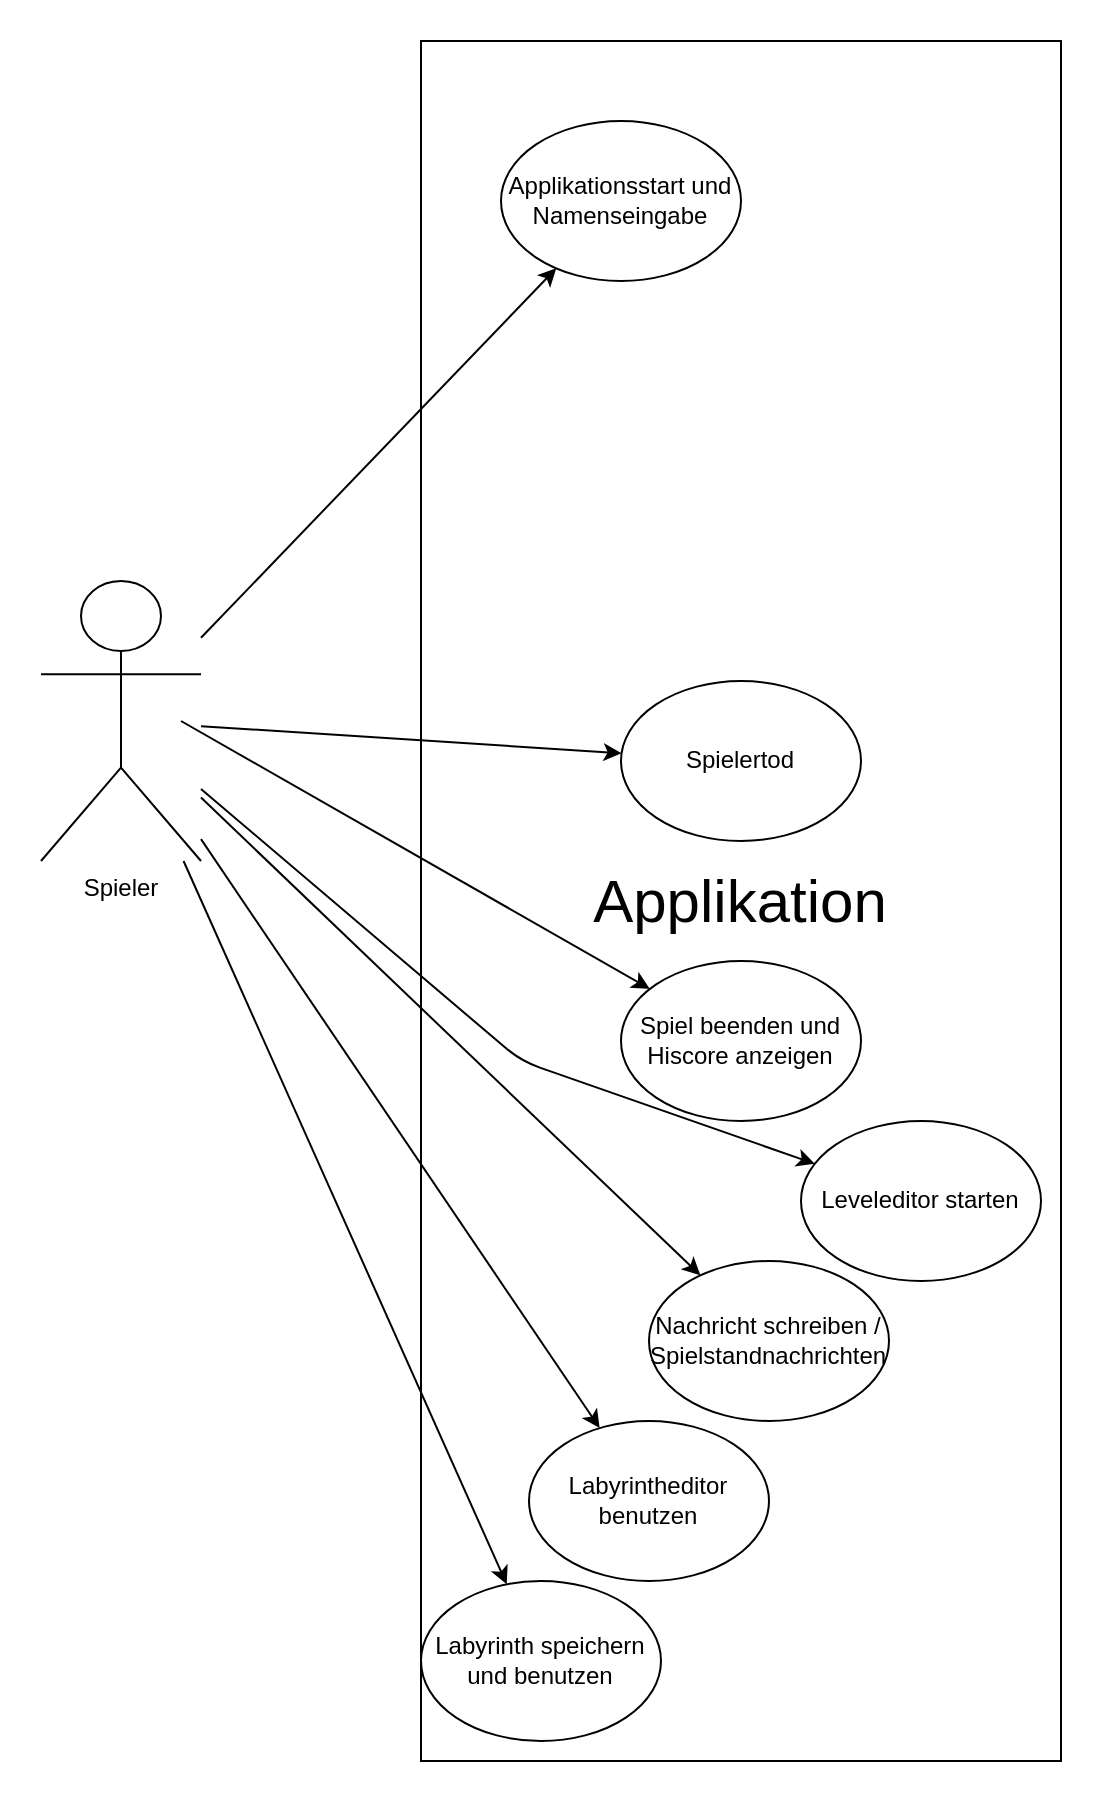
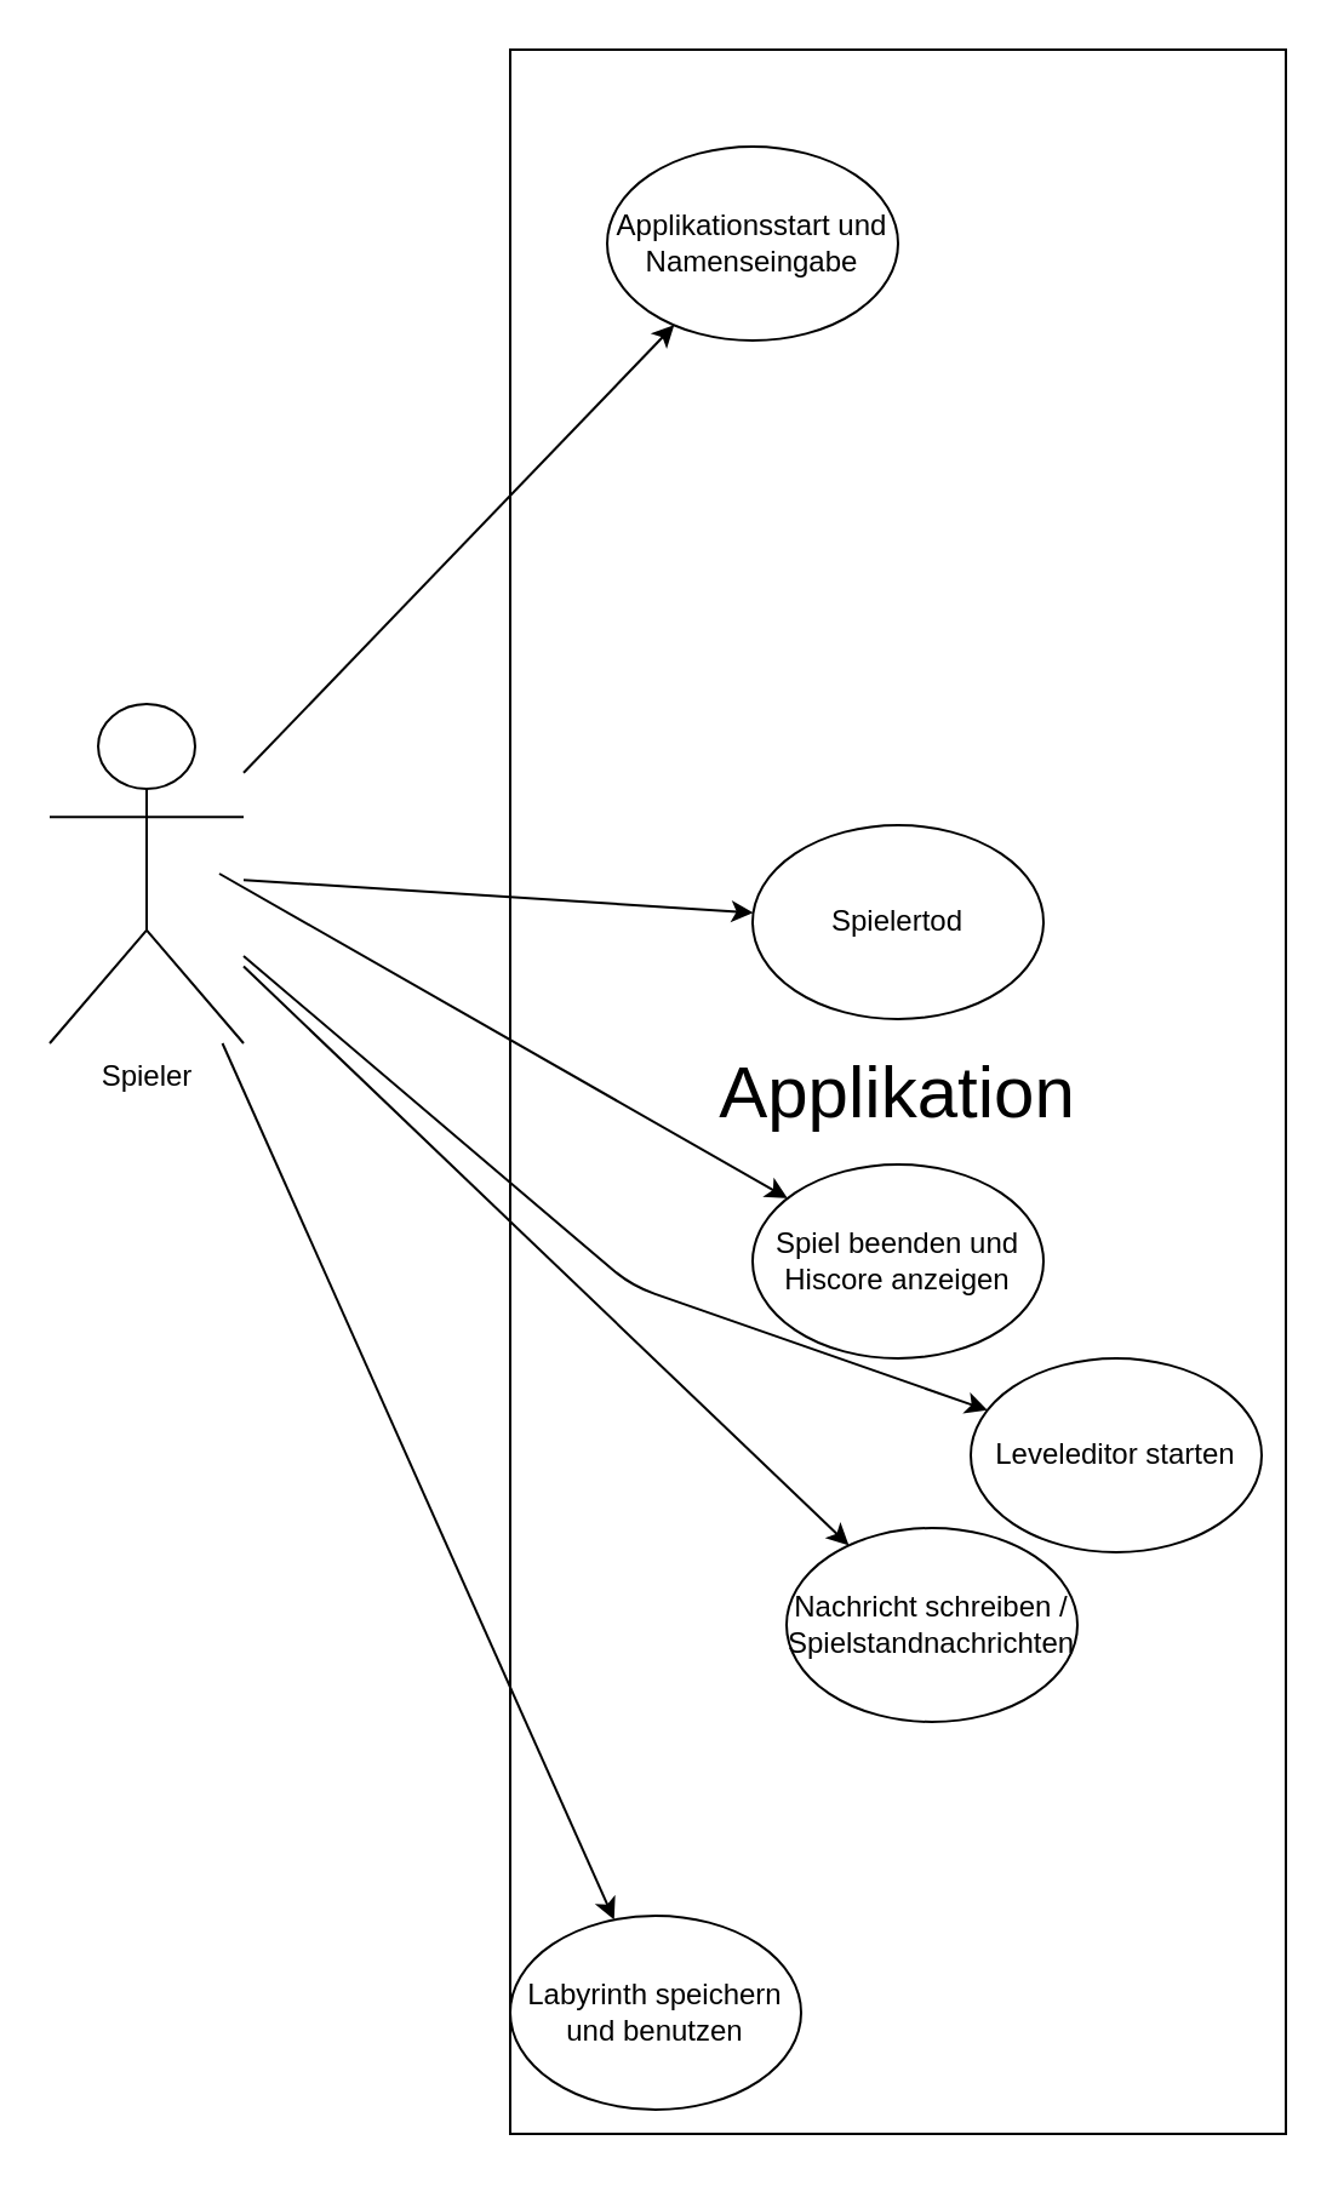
- <mxCell id="16" value="" style="endArrow=classic;html=1;" edge="1" parent="1" source="3" target="7"><mxGeometry width="50" height="50" relative="1" as="geometry"><mxPoint x="50" y="350" as="sourcePoint" /><mxPoint x="190" y="530" as="targetPoint" /></mxGeometry></mxCell>
- <mxCell id="7" value="Labyrintheditor benutzen" style="ellipse;whiteSpace=wrap;html=1;" vertex="1" parent="1"><mxGeometry x="264" y="710" width="120" height="80" as="geometry" /></mxCell>
